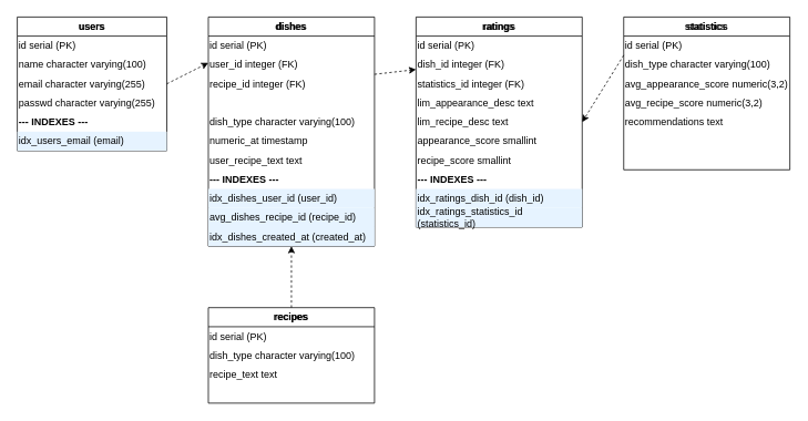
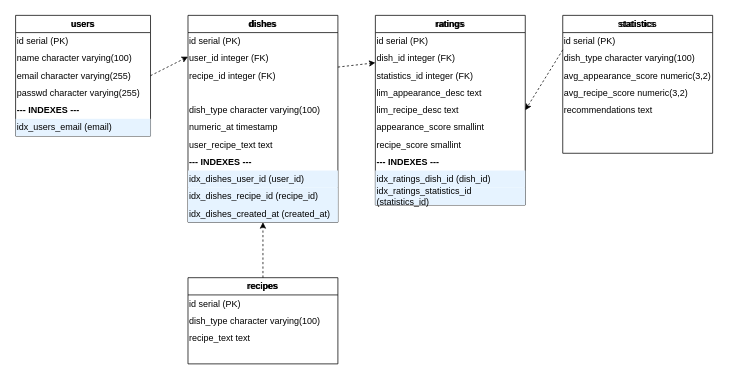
- <mxCell id="20" value="avg_dishes_recipe_id (recipe_id)" style="text;strokeColor=none;fillColor=#e6f3ff;align=left;verticalAlign=middle;whiteSpace=wrap;rounded=0;html=1;" vertex="1" parent="10"><mxGeometry x="0" y="230" width="200" height="23" as="geometry" /></mxCell>
+ <mxCell id="20" value="idx_dishes_recipe_id (recipe_id)" style="text;strokeColor=none;fillColor=#e6f3ff;align=left;verticalAlign=middle;whiteSpace=wrap;rounded=0;html=1;" vertex="1" parent="10"><mxGeometry x="0" y="230" width="200" height="23" as="geometry" /></mxCell>
